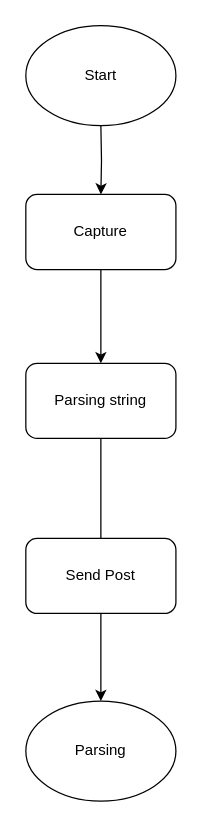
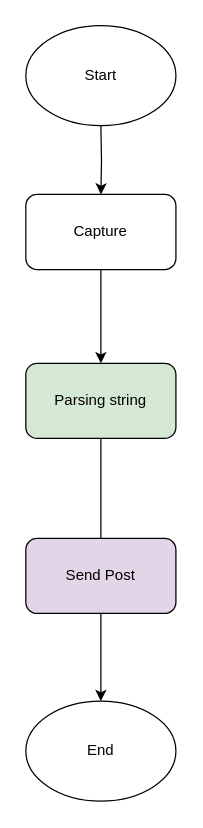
- <mxCell id="6" value="Parsing string" style="whiteSpace=wrap;html=1;rounded=1;shadow=0;strokeWidth=1;glass=0;" vertex="1" parent="1"><mxGeometry x="20" y="290" width="120" height="60" as="geometry" /></mxCell>
+ <mxCell id="6" value="Parsing string" style="whiteSpace=wrap;html=1;rounded=1;shadow=0;strokeWidth=1;glass=0;fillColor=#d5e8d4;" vertex="1" parent="1"><mxGeometry x="20" y="290" width="120" height="60" as="geometry" /></mxCell>
- <mxCell id="8" value="Send Post" style="whiteSpace=wrap;html=1;rounded=1;shadow=0;strokeWidth=1;glass=0;" vertex="1" parent="1"><mxGeometry x="20" y="430" width="120" height="60" as="geometry" /></mxCell>
+ <mxCell id="8" value="Send Post" style="whiteSpace=wrap;html=1;rounded=1;shadow=0;strokeWidth=1;glass=0;fillColor=#e1d5e7;" vertex="1" parent="1"><mxGeometry x="20" y="430" width="120" height="60" as="geometry" /></mxCell>
- <mxCell id="10" value="Parsing" style="ellipse;whiteSpace=wrap;html=1;rounded=1;shadow=0;strokeWidth=1;glass=0;" vertex="1" parent="1"><mxGeometry x="20" y="560" width="120" height="80" as="geometry" /></mxCell>
+ <mxCell id="10" value="End" style="ellipse;whiteSpace=wrap;html=1;rounded=1;shadow=0;strokeWidth=1;glass=0;" vertex="1" parent="1"><mxGeometry x="20" y="560" width="120" height="80" as="geometry" /></mxCell>
